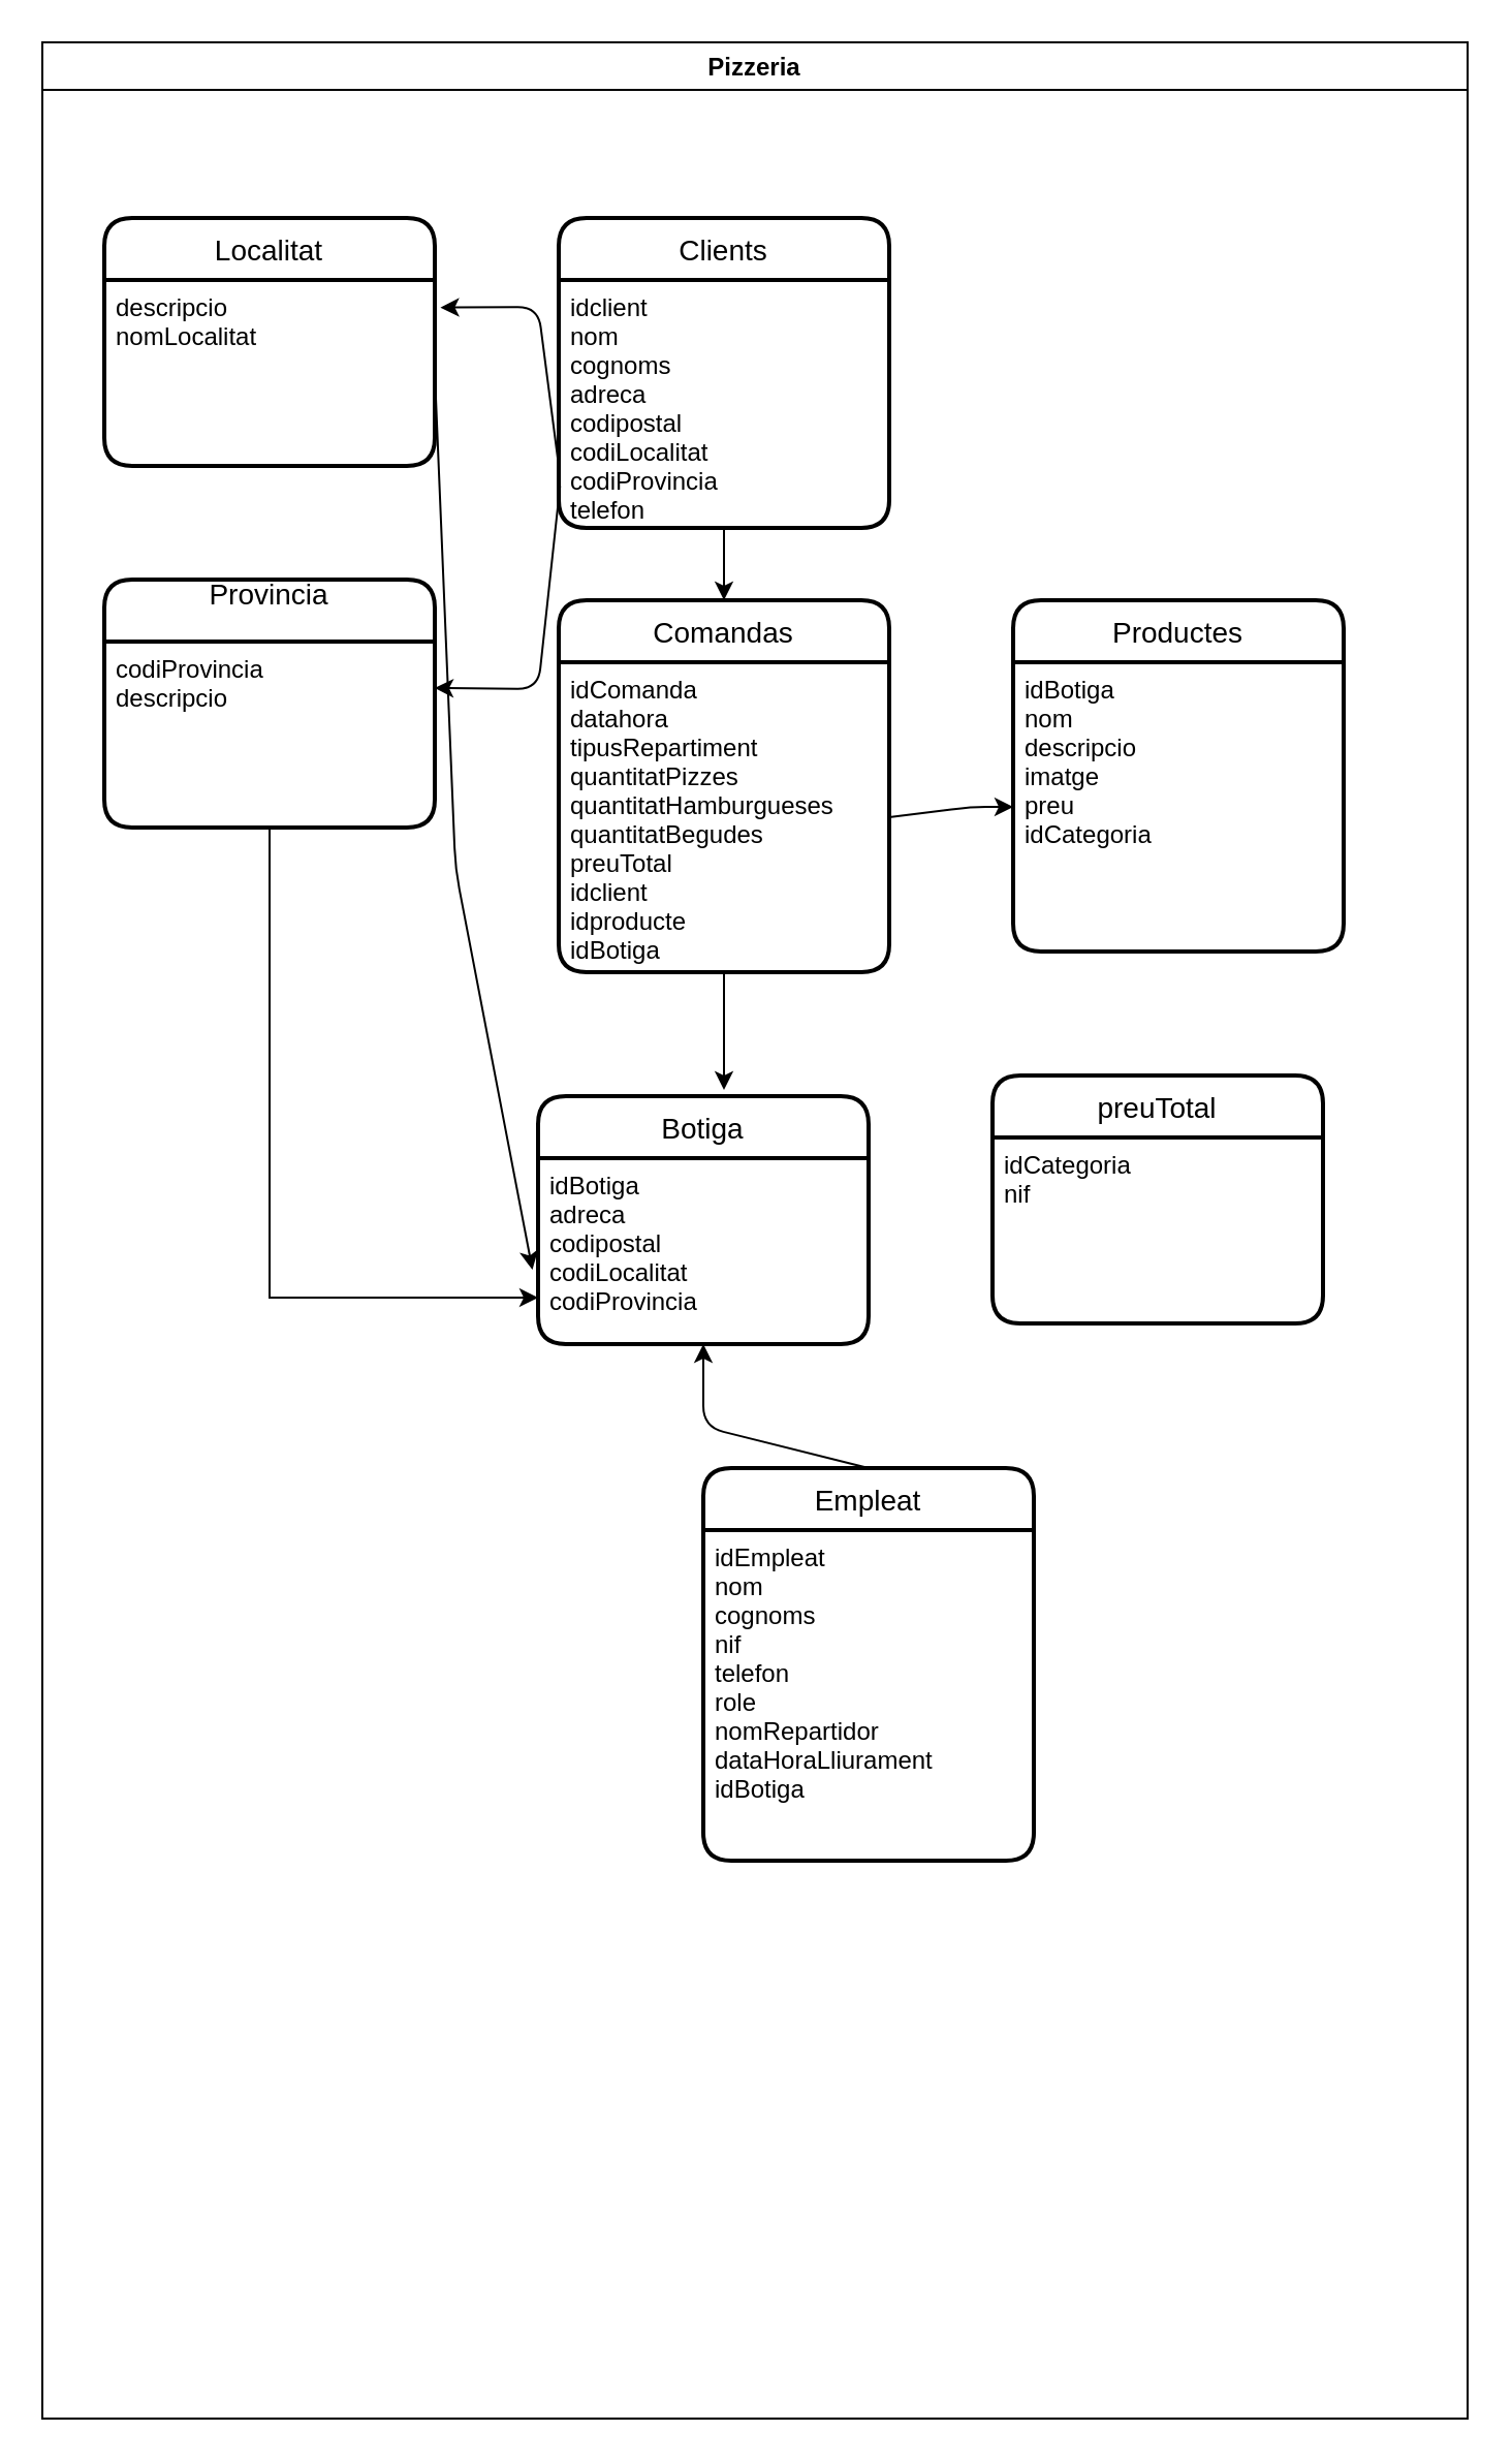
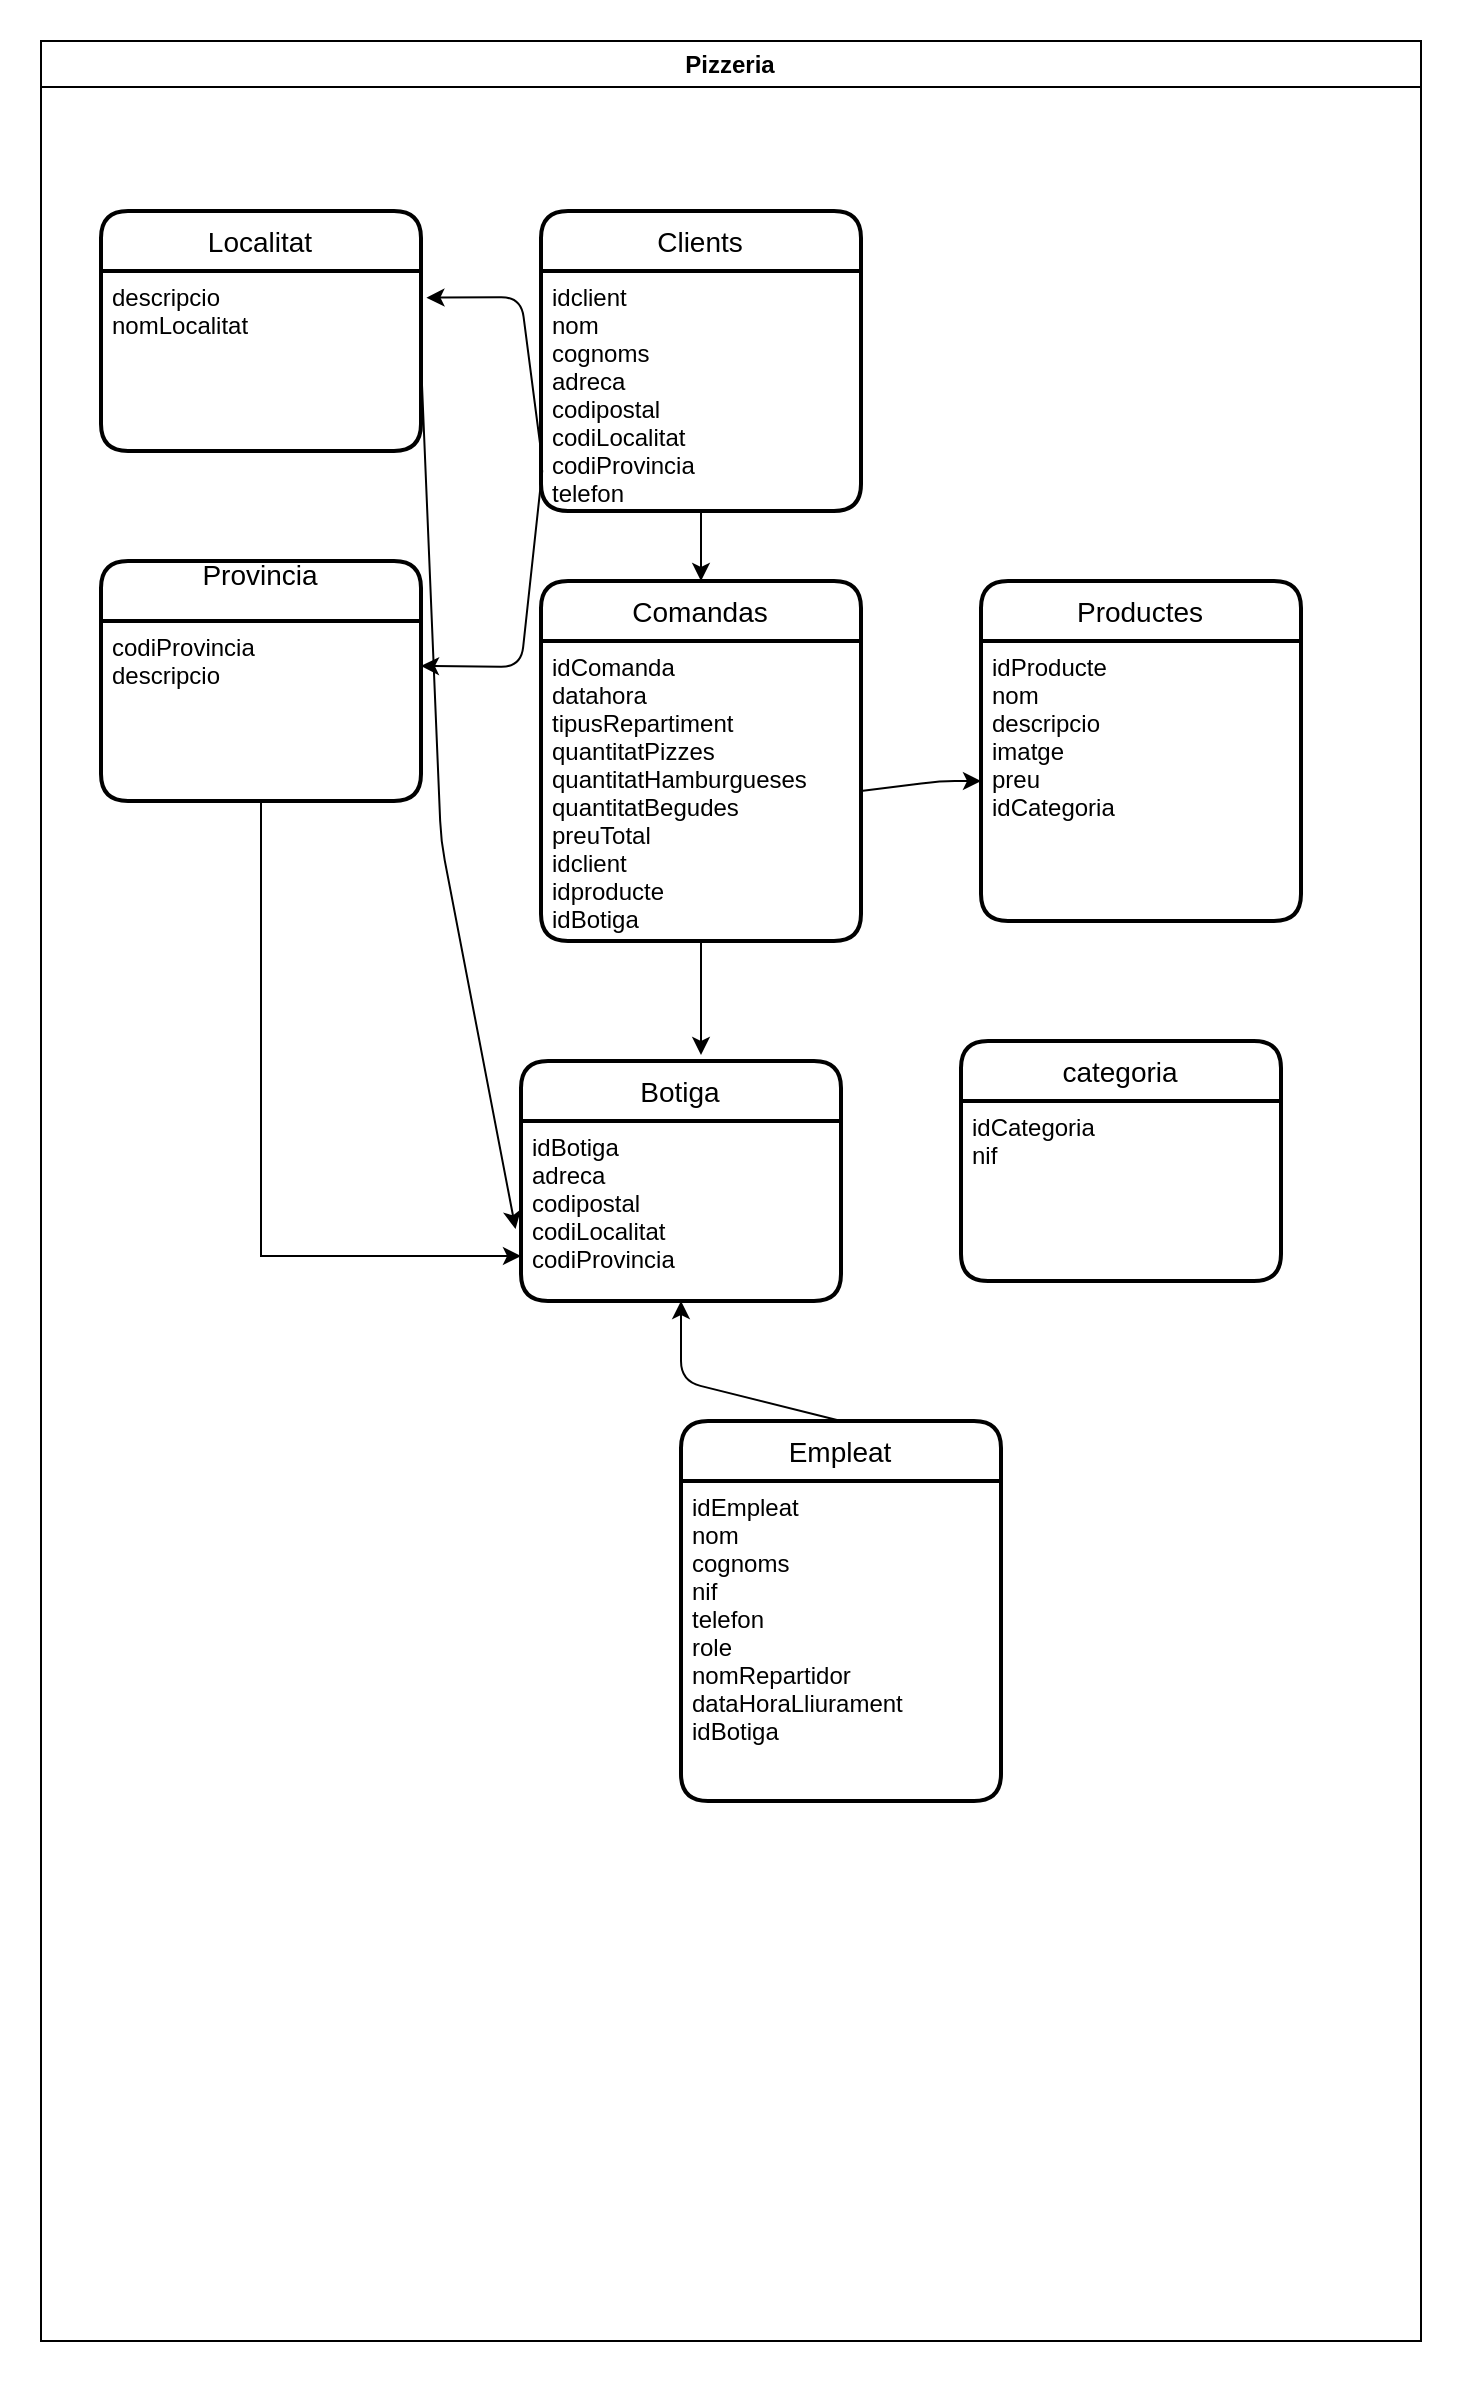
- <mxCell id="11" value="idBotiga&#10;nom&#10;descripcio&#10;imatge&#10;preu&#10;idCategoria" style="align=left;strokeColor=none;fillColor=none;spacingLeft=4;fontSize=12;verticalAlign=top;resizable=0;rotatable=0;part=1;" parent="10" vertex="1"><mxGeometry y="30" width="160" height="140" as="geometry" /></mxCell>
+ <mxCell id="11" value="idProducte&#10;nom&#10;descripcio&#10;imatge&#10;preu&#10;idCategoria" style="align=left;strokeColor=none;fillColor=none;spacingLeft=4;fontSize=12;verticalAlign=top;resizable=0;rotatable=0;part=1;" parent="10" vertex="1"><mxGeometry y="30" width="160" height="140" as="geometry" /></mxCell>
- <mxCell id="12" value="preuTotal" style="swimlane;childLayout=stackLayout;horizontal=1;startSize=30;horizontalStack=0;rounded=1;fontSize=14;fontStyle=0;strokeWidth=2;resizeParent=0;resizeLast=1;shadow=0;dashed=0;align=center;" parent="2" vertex="1"><mxGeometry x="460" y="500" width="160" height="120" as="geometry" /></mxCell>
+ <mxCell id="12" value="categoria" style="swimlane;childLayout=stackLayout;horizontal=1;startSize=30;horizontalStack=0;rounded=1;fontSize=14;fontStyle=0;strokeWidth=2;resizeParent=0;resizeLast=1;shadow=0;dashed=0;align=center;" parent="2" vertex="1"><mxGeometry x="460" y="500" width="160" height="120" as="geometry" /></mxCell>
